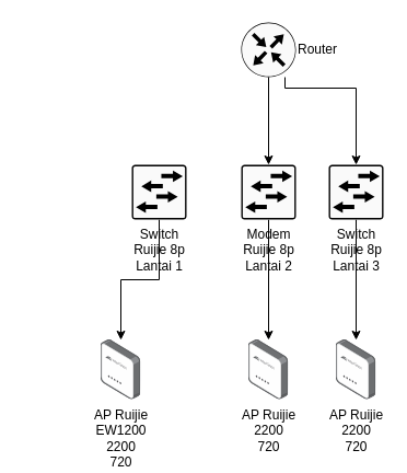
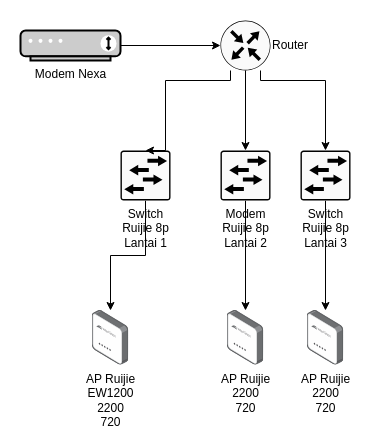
+ <mxCell id="4" value="Modem Nexa" style="fontColor=#000000;verticalAlign=top;verticalLabelPosition=bottom;labelPosition=center;align=center;html=1;outlineConnect=0;fillColor=#CCCCCC;strokeColor=#000000;gradientColor=none;gradientDirection=north;strokeWidth=2;shape=mxgraph.networks.modem;" vertex="1" parent="1"><mxGeometry x="20" y="30" width="100" height="30" as="geometry" /></mxCell>
+ <mxCell id="3" value="" style="edgeStyle=orthogonalEdgeStyle;rounded=0;orthogonalLoop=1;jettySize=auto;html=1;" edge="1" parent="1" source="4" target="2"><mxGeometry relative="1" as="geometry" /></mxCell>
+ <mxCell id="12" style="edgeStyle=orthogonalEdgeStyle;rounded=0;orthogonalLoop=1;jettySize=auto;html=1;entryX=0.5;entryY=0;entryDx=0;entryDy=0;entryPerimeter=0;" edge="1" parent="1" source="2" target="6"><mxGeometry relative="1" as="geometry"><Array as="points"><mxPoint x="230" y="80" /><mxPoint x="165" y="80" /></Array></mxGeometry></mxCell>
